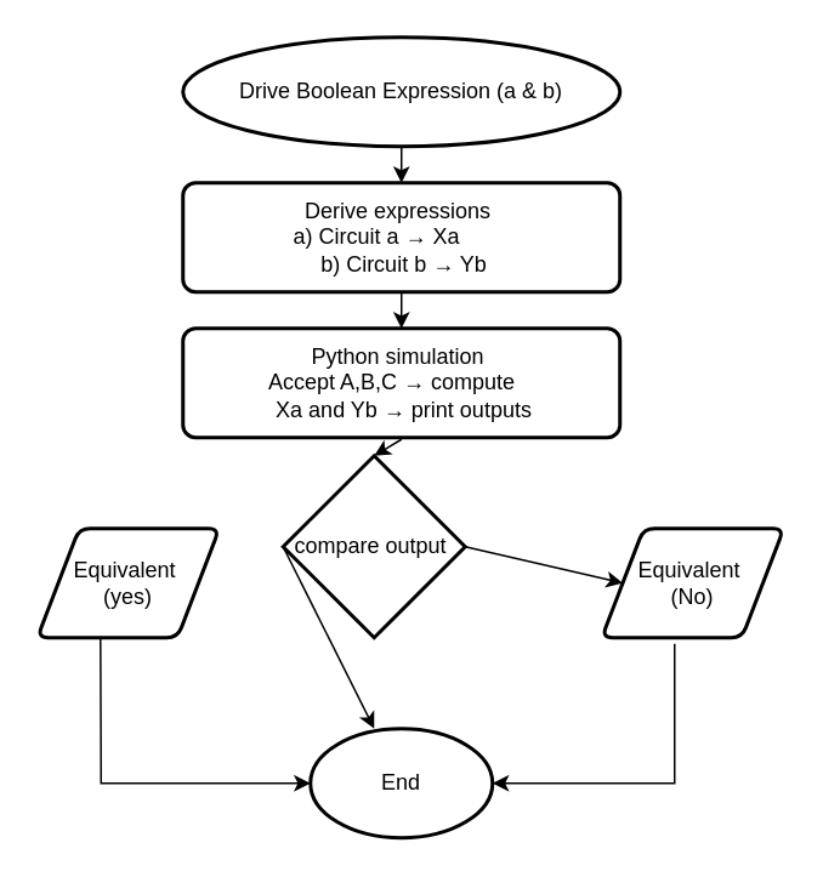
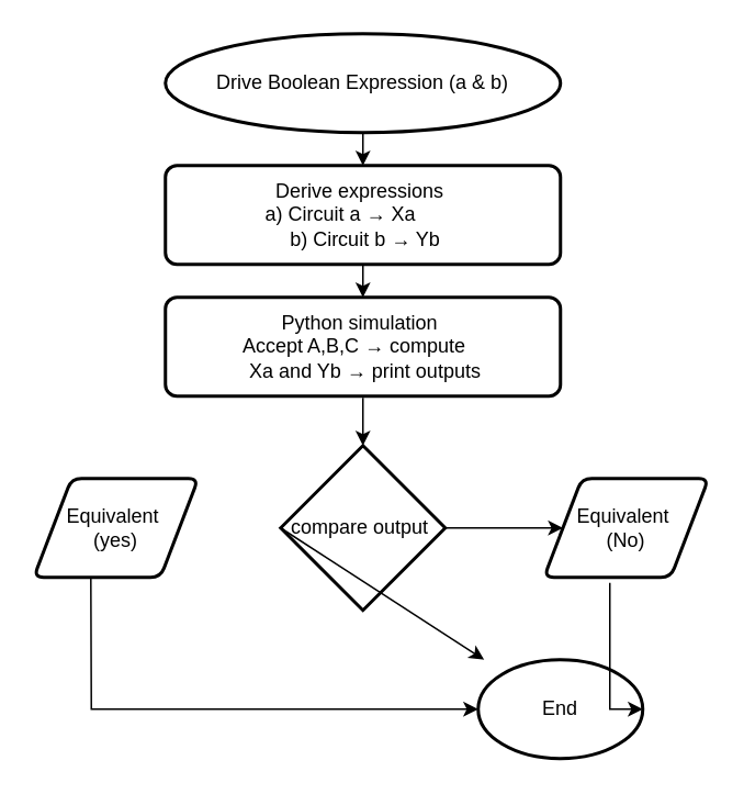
- <mxCell id="5" value="compare output&amp;nbsp;" style="strokeWidth=2;html=1;shape=mxgraph.flowchart.decision;whiteSpace=wrap;" parent="1" vertex="1"><mxGeometry x="155" y="250" width="100" height="100" as="geometry" /></mxCell>
+ <mxCell id="5" value="compare output&amp;nbsp;" style="strokeWidth=2;html=1;shape=mxgraph.flowchart.decision;whiteSpace=wrap;" parent="1" vertex="1"><mxGeometry x="170" y="270" width="100" height="100" as="geometry" /></mxCell>
- <mxCell id="7" value="End" style="strokeWidth=2;html=1;shape=mxgraph.flowchart.start_1;whiteSpace=wrap;" parent="1" vertex="1"><mxGeometry x="170" y="400" width="100" height="60" as="geometry" /></mxCell>
+ <mxCell id="7" value="End" style="strokeWidth=2;html=1;shape=mxgraph.flowchart.start_1;whiteSpace=wrap;" parent="1" vertex="1"><mxGeometry x="290" y="400" width="100" height="60" as="geometry" /></mxCell>
